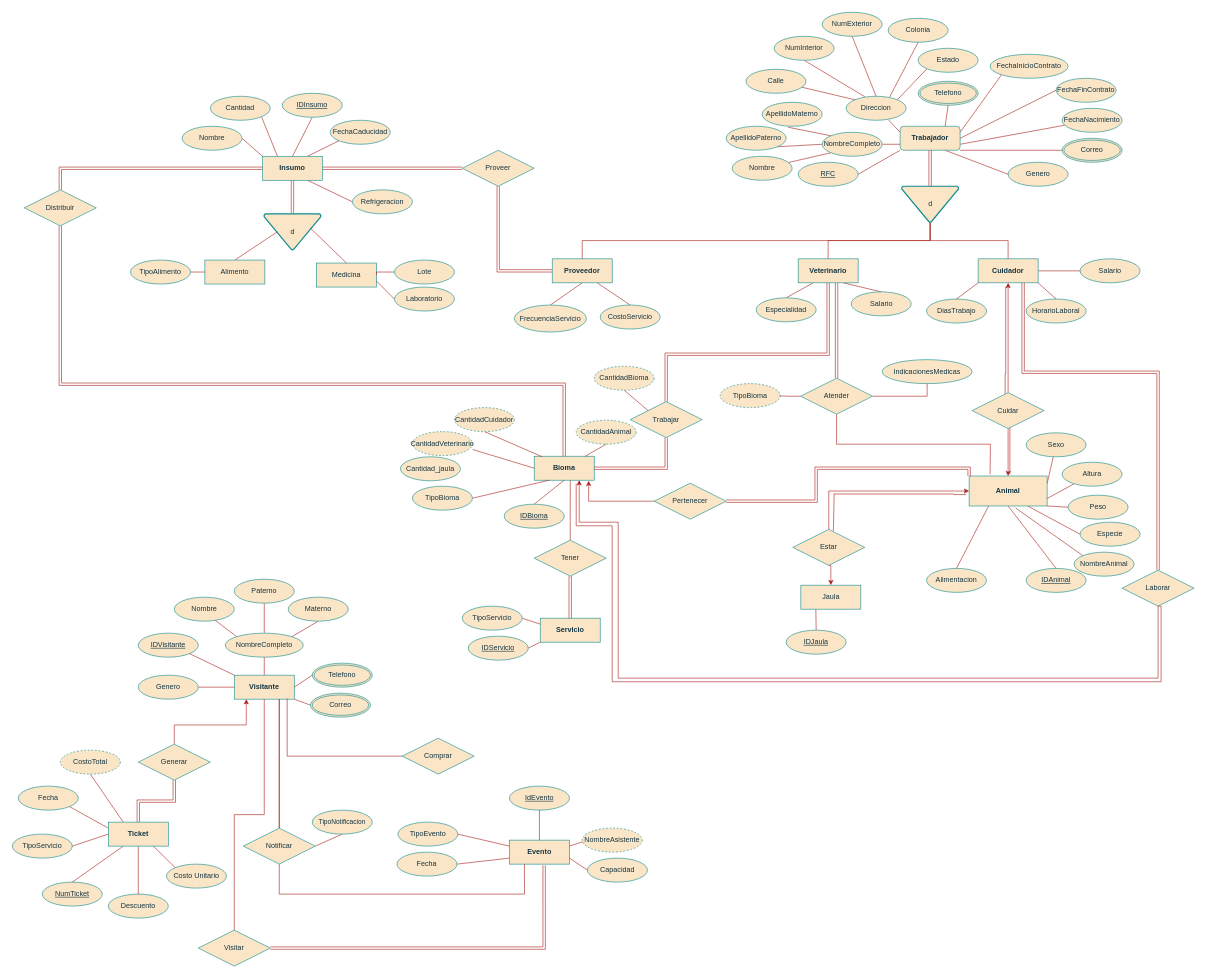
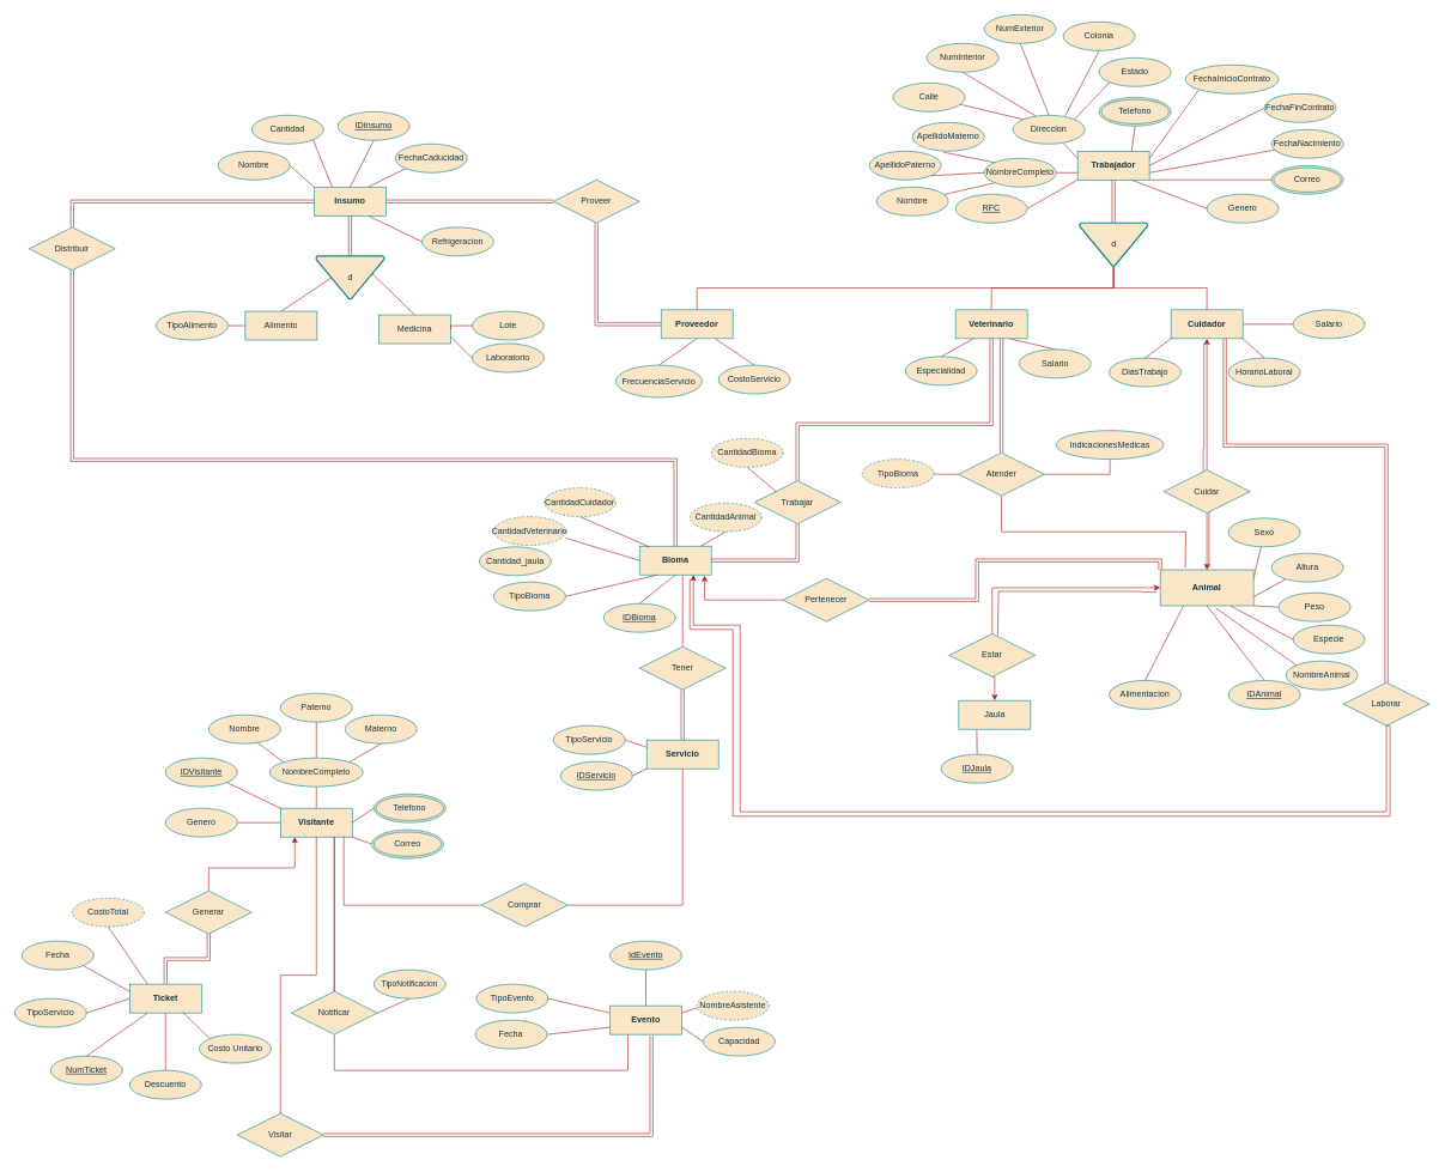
- <mxCell id="8" value="Trabajador" style="whiteSpace=wrap;html=1;align=center;labelBackgroundColor=none;fillColor=#FAE5C7;strokeColor=#0F8B8D;fontColor=#143642;fontStyle=1;rounded=1;" parent="1" vertex="1"><mxGeometry x="1500" y="210" width="100" height="40" as="geometry" /></mxCell>
+ <mxCell id="8" value="Trabajador" style="whiteSpace=wrap;html=1;align=center;labelBackgroundColor=none;fillColor=#FAE5C7;strokeColor=#0F8B8D;fontColor=#143642;fontStyle=1;rounded=0;" parent="1" vertex="1"><mxGeometry x="1500" y="210" width="100" height="40" as="geometry" /></mxCell>
+ <mxCell id="192" style="edgeStyle=orthogonalEdgeStyle;rounded=0;orthogonalLoop=1;jettySize=auto;html=1;exitX=1;exitY=0.5;exitDx=0;exitDy=0;entryX=0.5;entryY=1;entryDx=0;entryDy=0;strokeColor=#A8201A;fontColor=default;fillColor=#FAE5C7;endArrow=none;endFill=0;labelBackgroundColor=none;" parent="1" source="194" target="94" edge="1"><mxGeometry relative="1" as="geometry" /></mxCell>
